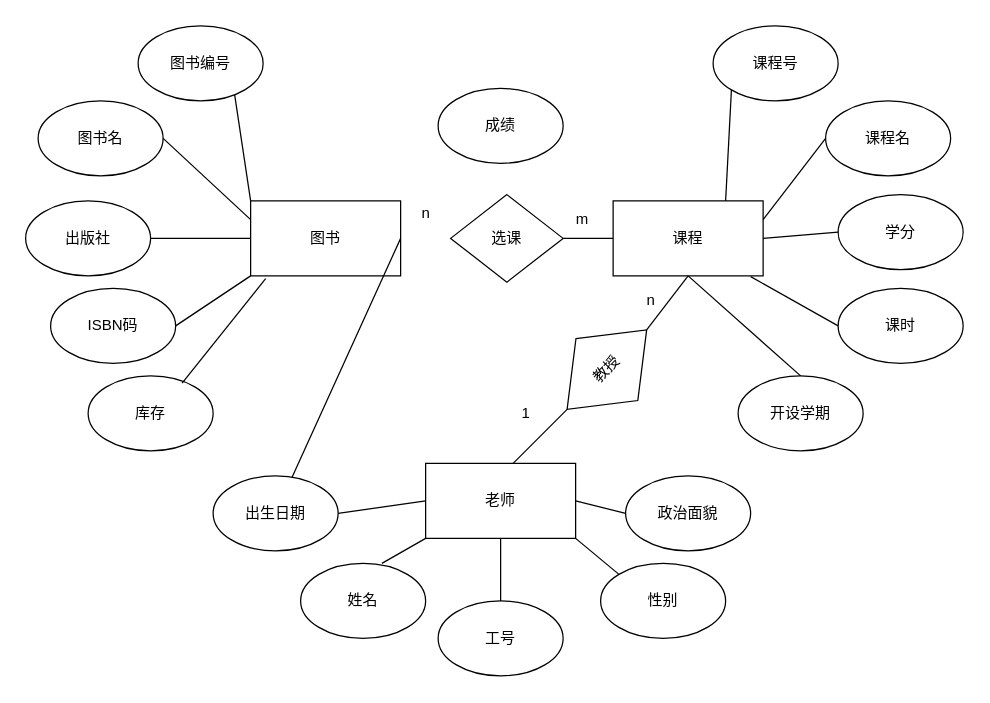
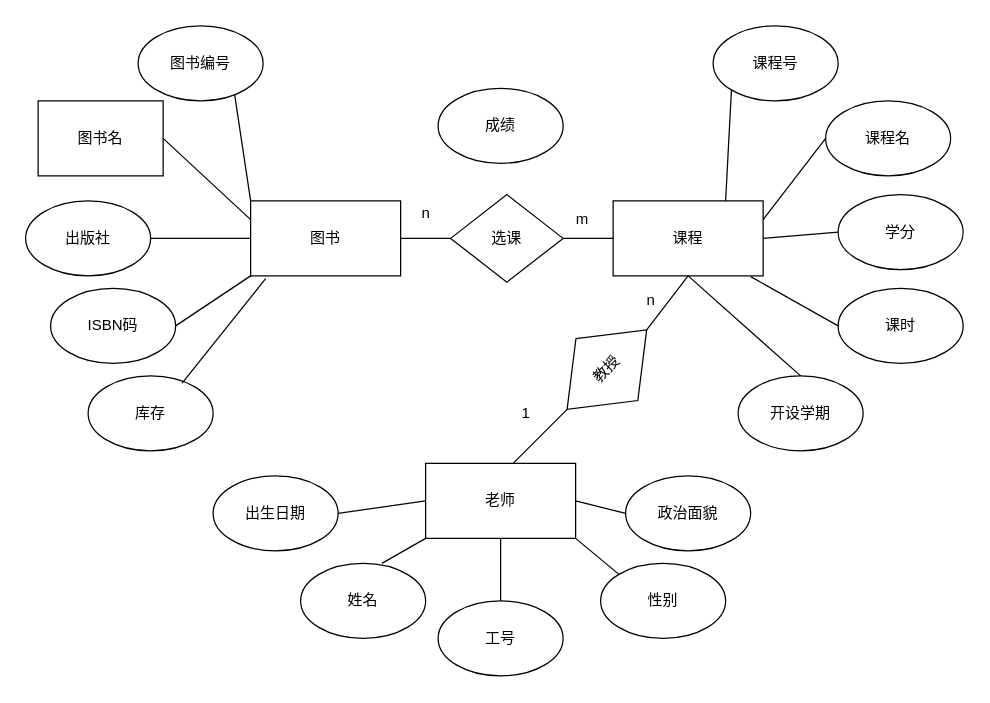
- <mxCell id="12" value="图书名" style="ellipse;whiteSpace=wrap;html=1;" vertex="1" parent="1"><mxGeometry x="30" y="80" width="100" height="60" as="geometry" /></mxCell>
+ <mxCell id="12" value="图书名" style="whiteSpace=wrap;html=1;rounded=0;" vertex="1" parent="1"><mxGeometry x="30" y="80" width="100" height="60" as="geometry" /></mxCell>
- <mxCell id="26" value="" style="endArrow=none;html=1;rounded=0;strokeColor=default;exitX=1;exitY=0.5;exitDx=0;exitDy=0;" edge="1" parent="1" source="2" target="36"><mxGeometry width="50" height="50" relative="1" as="geometry"><mxPoint x="340" y="300" as="sourcePoint" /><mxPoint x="390" y="250" as="targetPoint" /></mxGeometry></mxCell>
+ <mxCell id="26" value="" style="endArrow=none;html=1;rounded=0;strokeColor=default;exitX=1;exitY=0.5;exitDx=0;exitDy=0;entryX=0;entryY=0.5;entryDx=0;entryDy=0;" edge="1" parent="1" source="2" target="25"><mxGeometry width="50" height="50" relative="1" as="geometry"><mxPoint x="340" y="300" as="sourcePoint" /><mxPoint x="390" y="250" as="targetPoint" /></mxGeometry></mxCell>
